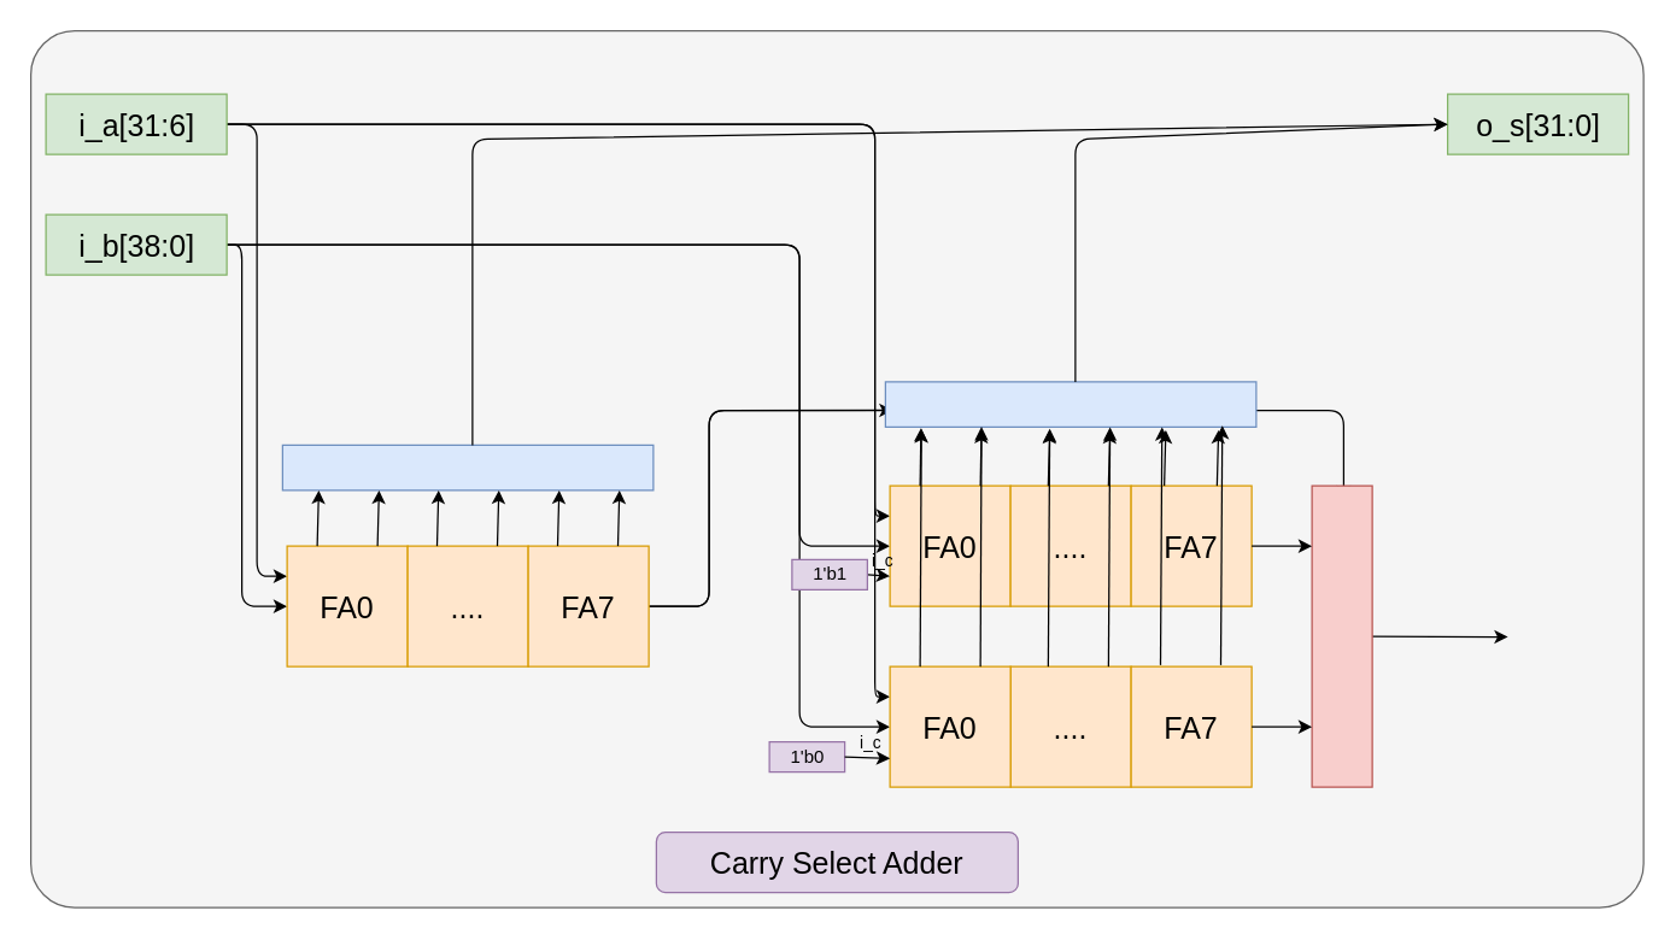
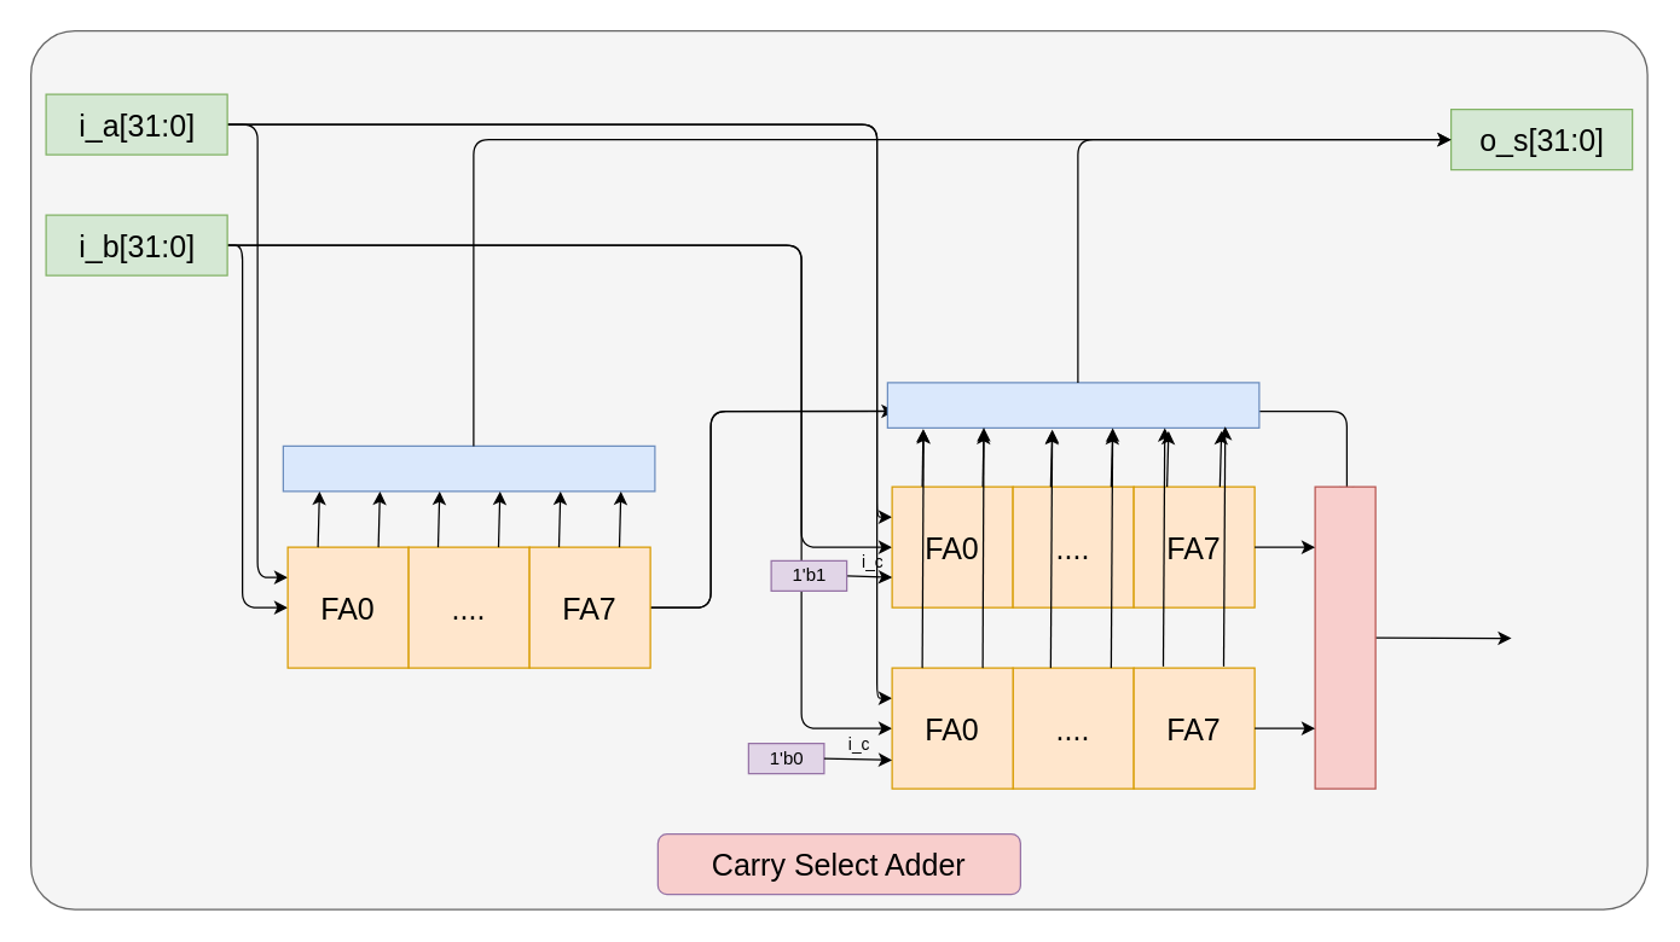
- <mxCell id="7" value="&lt;font style=&quot;font-size: 20px;&quot;&gt;i_a[31:6]&lt;/font&gt;" style="externalPins=0;recursiveResize=0;shadow=0;dashed=0;align=center;html=1;strokeWidth=1;shape=mxgraph.rtl.abstract.entity;container=1;collapsible=0;kind=input;drawPins=0;left=0;right=1;bottom=0;top=0;fillColor=#d5e8d4;strokeColor=#82b366;" vertex="1" parent="1"><mxGeometry x="30" y="62" width="120" height="40" as="geometry" /></mxCell>
+ <mxCell id="7" value="&lt;font style=&quot;font-size: 20px;&quot;&gt;i_a[31:0]&lt;/font&gt;" style="externalPins=0;recursiveResize=0;shadow=0;dashed=0;align=center;html=1;strokeWidth=1;shape=mxgraph.rtl.abstract.entity;container=1;collapsible=0;kind=input;drawPins=0;left=0;right=1;bottom=0;top=0;fillColor=#d5e8d4;strokeColor=#82b366;" vertex="1" parent="1"><mxGeometry x="30" y="62" width="120" height="40" as="geometry" /></mxCell>
- <mxCell id="12" value="&lt;font style=&quot;font-size: 20px;&quot;&gt;o_s[31:0]&lt;/font&gt;" style="externalPins=0;recursiveResize=0;shadow=0;dashed=0;align=center;html=1;strokeWidth=1;shape=mxgraph.rtl.abstract.entity;container=1;collapsible=0;kind=output;drawPins=0;left=1;right=0;bottom=0;top=0;fillColor=#d5e8d4;strokeColor=#82b366;" vertex="1" parent="1"><mxGeometry x="960" y="62" width="120" height="40" as="geometry" /></mxCell>
+ <mxCell id="12" value="&lt;font style=&quot;font-size: 20px;&quot;&gt;o_s[31:0]&lt;/font&gt;" style="externalPins=0;recursiveResize=0;shadow=0;dashed=0;align=center;html=1;strokeWidth=1;shape=mxgraph.rtl.abstract.entity;container=1;collapsible=0;kind=output;drawPins=0;left=1;right=0;bottom=0;top=0;fillColor=#d5e8d4;strokeColor=#82b366;" vertex="1" parent="1"><mxGeometry x="960" y="72" width="120" height="40" as="geometry" /></mxCell>
- <mxCell id="11" value="&lt;font style=&quot;font-size: 20px;&quot;&gt;i_b[38:0]&lt;/font&gt;" style="externalPins=0;recursiveResize=0;shadow=0;dashed=0;align=center;html=1;strokeWidth=1;shape=mxgraph.rtl.abstract.entity;container=1;collapsible=0;kind=input;drawPins=0;left=0;right=1;bottom=0;top=0;fillColor=#d5e8d4;strokeColor=#82b366;" vertex="1" parent="1"><mxGeometry x="30" y="142" width="120" height="40" as="geometry" /></mxCell>
+ <mxCell id="11" value="&lt;font style=&quot;font-size: 20px;&quot;&gt;i_b[31:0]&lt;/font&gt;" style="externalPins=0;recursiveResize=0;shadow=0;dashed=0;align=center;html=1;strokeWidth=1;shape=mxgraph.rtl.abstract.entity;container=1;collapsible=0;kind=input;drawPins=0;left=0;right=1;bottom=0;top=0;fillColor=#d5e8d4;strokeColor=#82b366;" vertex="1" parent="1"><mxGeometry x="30" y="142" width="120" height="40" as="geometry" /></mxCell>
- <mxCell id="29" value="1'b1" style="externalPins=0;recursiveResize=0;shadow=0;dashed=0;align=center;html=1;strokeWidth=1;shape=mxgraph.rtl.abstract.entity;container=1;collapsible=0;kind=input;drawPins=0;left=0;right=1;bottom=0;top=0;fillColor=#e1d5e7;strokeColor=#9673a6;" vertex="1" parent="1"><mxGeometry x="525" y="371" width="50" height="20" as="geometry" /></mxCell>
+ <mxCell id="29" value="1'b1" style="externalPins=0;recursiveResize=0;shadow=0;dashed=0;align=center;html=1;strokeWidth=1;shape=mxgraph.rtl.abstract.entity;container=1;collapsible=0;kind=input;drawPins=0;left=0;right=1;bottom=0;top=0;fillColor=#e1d5e7;strokeColor=#9673a6;" vertex="1" parent="1"><mxGeometry x="510" y="371" width="50" height="20" as="geometry" /></mxCell>
- <mxCell id="52" value="1'b0" style="externalPins=0;recursiveResize=0;shadow=0;dashed=0;align=center;html=1;strokeWidth=1;shape=mxgraph.rtl.abstract.entity;container=1;collapsible=0;kind=input;drawPins=0;left=0;right=1;bottom=0;top=0;fillColor=#e1d5e7;strokeColor=#9673a6;" vertex="1" parent="1"><mxGeometry x="510" y="492" width="50" height="20" as="geometry" /></mxCell>
+ <mxCell id="52" value="1'b0" style="externalPins=0;recursiveResize=0;shadow=0;dashed=0;align=center;html=1;strokeWidth=1;shape=mxgraph.rtl.abstract.entity;container=1;collapsible=0;kind=input;drawPins=0;left=0;right=1;bottom=0;top=0;fillColor=#e1d5e7;strokeColor=#9673a6;" vertex="1" parent="1"><mxGeometry x="495" y="492" width="50" height="20" as="geometry" /></mxCell>
- <mxCell id="55" value="&lt;font style=&quot;font-size: 20px;&quot;&gt;Carry Select Adder&lt;/font&gt;" style="rounded=1;whiteSpace=wrap;html=1;fillColor=#e1d5e7;strokeColor=#9673a6;" vertex="1" parent="1"><mxGeometry x="435" y="552" width="240" height="40" as="geometry" /></mxCell>
+ <mxCell id="55" value="&lt;font style=&quot;font-size: 20px;&quot;&gt;Carry Select Adder&lt;/font&gt;" style="rounded=1;whiteSpace=wrap;html=1;fillColor=#f8cecc;strokeColor=#9673a6;" vertex="1" parent="1"><mxGeometry x="435" y="552" width="240" height="40" as="geometry" /></mxCell>
